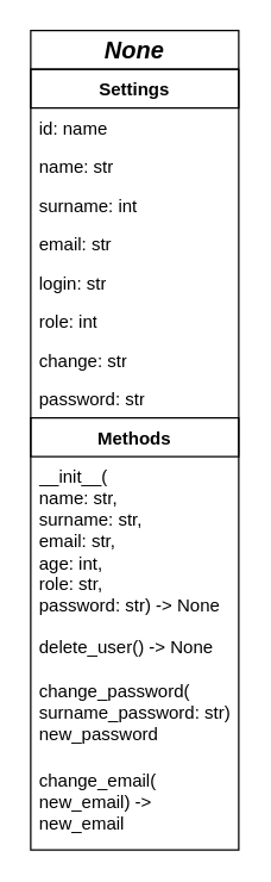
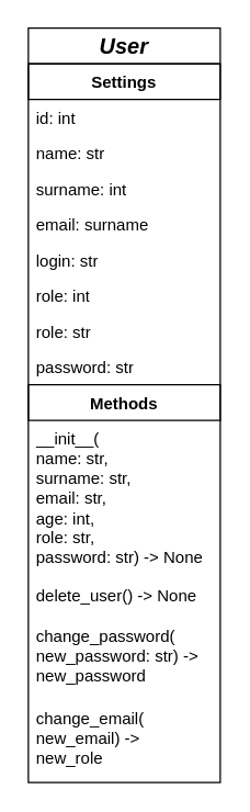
- <mxCell id="2" value="&lt;span style=&quot;font-size: 16px; text-wrap: nowrap;&quot;&gt;None&lt;/span&gt;" style="swimlane;fontStyle=3;childLayout=stackLayout;horizontal=1;startSize=26;fillColor=none;horizontalStack=0;resizeParent=1;resizeParentMax=0;resizeLast=0;collapsible=1;marginBottom=0;whiteSpace=wrap;html=1;" vertex="1" parent="1"><mxGeometry x="20" y="20" width="140" height="550" as="geometry" /></mxCell>
+ <mxCell id="2" value="&lt;span style=&quot;font-size: 16px; text-wrap: nowrap;&quot;&gt;User&lt;/span&gt;" style="swimlane;fontStyle=3;childLayout=stackLayout;horizontal=1;startSize=26;fillColor=none;horizontalStack=0;resizeParent=1;resizeParentMax=0;resizeLast=0;collapsible=1;marginBottom=0;whiteSpace=wrap;html=1;" vertex="1" parent="1"><mxGeometry x="20" y="20" width="140" height="550" as="geometry" /></mxCell>
- <mxCell id="4" value="&lt;span style=&quot;text-align: center; text-wrap: nowrap;&quot;&gt;id: name&lt;/span&gt;" style="text;strokeColor=none;fillColor=none;align=left;verticalAlign=top;spacingLeft=4;spacingRight=4;overflow=hidden;rotatable=0;points=[[0,0.5],[1,0.5]];portConstraint=eastwest;whiteSpace=wrap;html=1;" vertex="1" parent="2"><mxGeometry y="52" width="140" height="26" as="geometry" /></mxCell>
+ <mxCell id="4" value="&lt;span style=&quot;text-align: center; text-wrap: nowrap;&quot;&gt;id: int&lt;/span&gt;" style="text;strokeColor=none;fillColor=none;align=left;verticalAlign=top;spacingLeft=4;spacingRight=4;overflow=hidden;rotatable=0;points=[[0,0.5],[1,0.5]];portConstraint=eastwest;whiteSpace=wrap;html=1;" vertex="1" parent="2"><mxGeometry y="52" width="140" height="26" as="geometry" /></mxCell>
- <mxCell id="7" value="&lt;span style=&quot;text-align: center; text-wrap: nowrap;&quot;&gt;email: str&lt;/span&gt;" style="text;strokeColor=none;fillColor=none;align=left;verticalAlign=top;spacingLeft=4;spacingRight=4;overflow=hidden;rotatable=0;points=[[0,0.5],[1,0.5]];portConstraint=eastwest;whiteSpace=wrap;html=1;" vertex="1" parent="2"><mxGeometry y="130" width="140" height="26" as="geometry" /></mxCell>
+ <mxCell id="7" value="&lt;span style=&quot;text-align: center; text-wrap: nowrap;&quot;&gt;email: surname&lt;/span&gt;" style="text;strokeColor=none;fillColor=none;align=left;verticalAlign=top;spacingLeft=4;spacingRight=4;overflow=hidden;rotatable=0;points=[[0,0.5],[1,0.5]];portConstraint=eastwest;whiteSpace=wrap;html=1;" vertex="1" parent="2"><mxGeometry y="130" width="140" height="26" as="geometry" /></mxCell>
- <mxCell id="10" value="&lt;span style=&quot;text-align: center; text-wrap: nowrap;&quot;&gt;change: str&lt;/span&gt;" style="text;strokeColor=none;fillColor=none;align=left;verticalAlign=top;spacingLeft=4;spacingRight=4;overflow=hidden;rotatable=0;points=[[0,0.5],[1,0.5]];portConstraint=eastwest;whiteSpace=wrap;html=1;" vertex="1" parent="2"><mxGeometry y="208" width="140" height="26" as="geometry" /></mxCell>
+ <mxCell id="10" value="&lt;span style=&quot;text-align: center; text-wrap: nowrap;&quot;&gt;role: str&lt;/span&gt;" style="text;strokeColor=none;fillColor=none;align=left;verticalAlign=top;spacingLeft=4;spacingRight=4;overflow=hidden;rotatable=0;points=[[0,0.5],[1,0.5]];portConstraint=eastwest;whiteSpace=wrap;html=1;" vertex="1" parent="2"><mxGeometry y="208" width="140" height="26" as="geometry" /></mxCell>
- <mxCell id="15" value="&lt;span style=&quot;text-align: center; text-wrap: nowrap;&quot;&gt;change_password(&lt;/span&gt;&lt;div&gt;&lt;span style=&quot;text-align: center; text-wrap: nowrap;&quot;&gt;surname_password: str) -&amp;gt;&amp;nbsp;&lt;/span&gt;&lt;div&gt;&lt;span style=&quot;text-align: center; text-wrap: nowrap;&quot;&gt;new_password&lt;/span&gt;&lt;/div&gt;&lt;/div&gt;" style="text;strokeColor=none;fillColor=none;align=left;verticalAlign=top;spacingLeft=4;spacingRight=4;overflow=hidden;rotatable=0;points=[[0,0.5],[1,0.5]];portConstraint=eastwest;whiteSpace=wrap;html=1;" vertex="1" parent="2"><mxGeometry y="430" width="140" height="60" as="geometry" /></mxCell>
+ <mxCell id="15" value="&lt;span style=&quot;text-align: center; text-wrap: nowrap;&quot;&gt;change_password(&lt;/span&gt;&lt;div&gt;&lt;span style=&quot;text-align: center; text-wrap: nowrap;&quot;&gt;new_password: str) -&amp;gt;&amp;nbsp;&lt;/span&gt;&lt;div&gt;&lt;span style=&quot;text-align: center; text-wrap: nowrap;&quot;&gt;new_password&lt;/span&gt;&lt;/div&gt;&lt;/div&gt;" style="text;strokeColor=none;fillColor=none;align=left;verticalAlign=top;spacingLeft=4;spacingRight=4;overflow=hidden;rotatable=0;points=[[0,0.5],[1,0.5]];portConstraint=eastwest;whiteSpace=wrap;html=1;" vertex="1" parent="2"><mxGeometry y="430" width="140" height="60" as="geometry" /></mxCell>
- <mxCell id="16" value="&lt;span style=&quot;text-align: center; text-wrap: nowrap;&quot;&gt;change_email(&lt;/span&gt;&lt;div&gt;&lt;span style=&quot;text-align: center; text-wrap: nowrap;&quot;&gt;new_email) -&amp;gt;&amp;nbsp;&lt;/span&gt;&lt;div&gt;&lt;span style=&quot;text-align: center; text-wrap: nowrap;&quot;&gt;new_email&lt;/span&gt;&lt;/div&gt;&lt;/div&gt;" style="text;strokeColor=none;fillColor=none;align=left;verticalAlign=top;spacingLeft=4;spacingRight=4;overflow=hidden;rotatable=0;points=[[0,0.5],[1,0.5]];portConstraint=eastwest;whiteSpace=wrap;html=1;" vertex="1" parent="2"><mxGeometry y="490" width="140" height="60" as="geometry" /></mxCell>
+ <mxCell id="16" value="&lt;span style=&quot;text-align: center; text-wrap: nowrap;&quot;&gt;change_email(&lt;/span&gt;&lt;div&gt;&lt;span style=&quot;text-align: center; text-wrap: nowrap;&quot;&gt;new_email) -&amp;gt;&amp;nbsp;&lt;/span&gt;&lt;div&gt;&lt;span style=&quot;text-align: center; text-wrap: nowrap;&quot;&gt;new_role&lt;/span&gt;&lt;/div&gt;&lt;/div&gt;" style="text;strokeColor=none;fillColor=none;align=left;verticalAlign=top;spacingLeft=4;spacingRight=4;overflow=hidden;rotatable=0;points=[[0,0.5],[1,0.5]];portConstraint=eastwest;whiteSpace=wrap;html=1;" vertex="1" parent="2"><mxGeometry y="490" width="140" height="60" as="geometry" /></mxCell>
